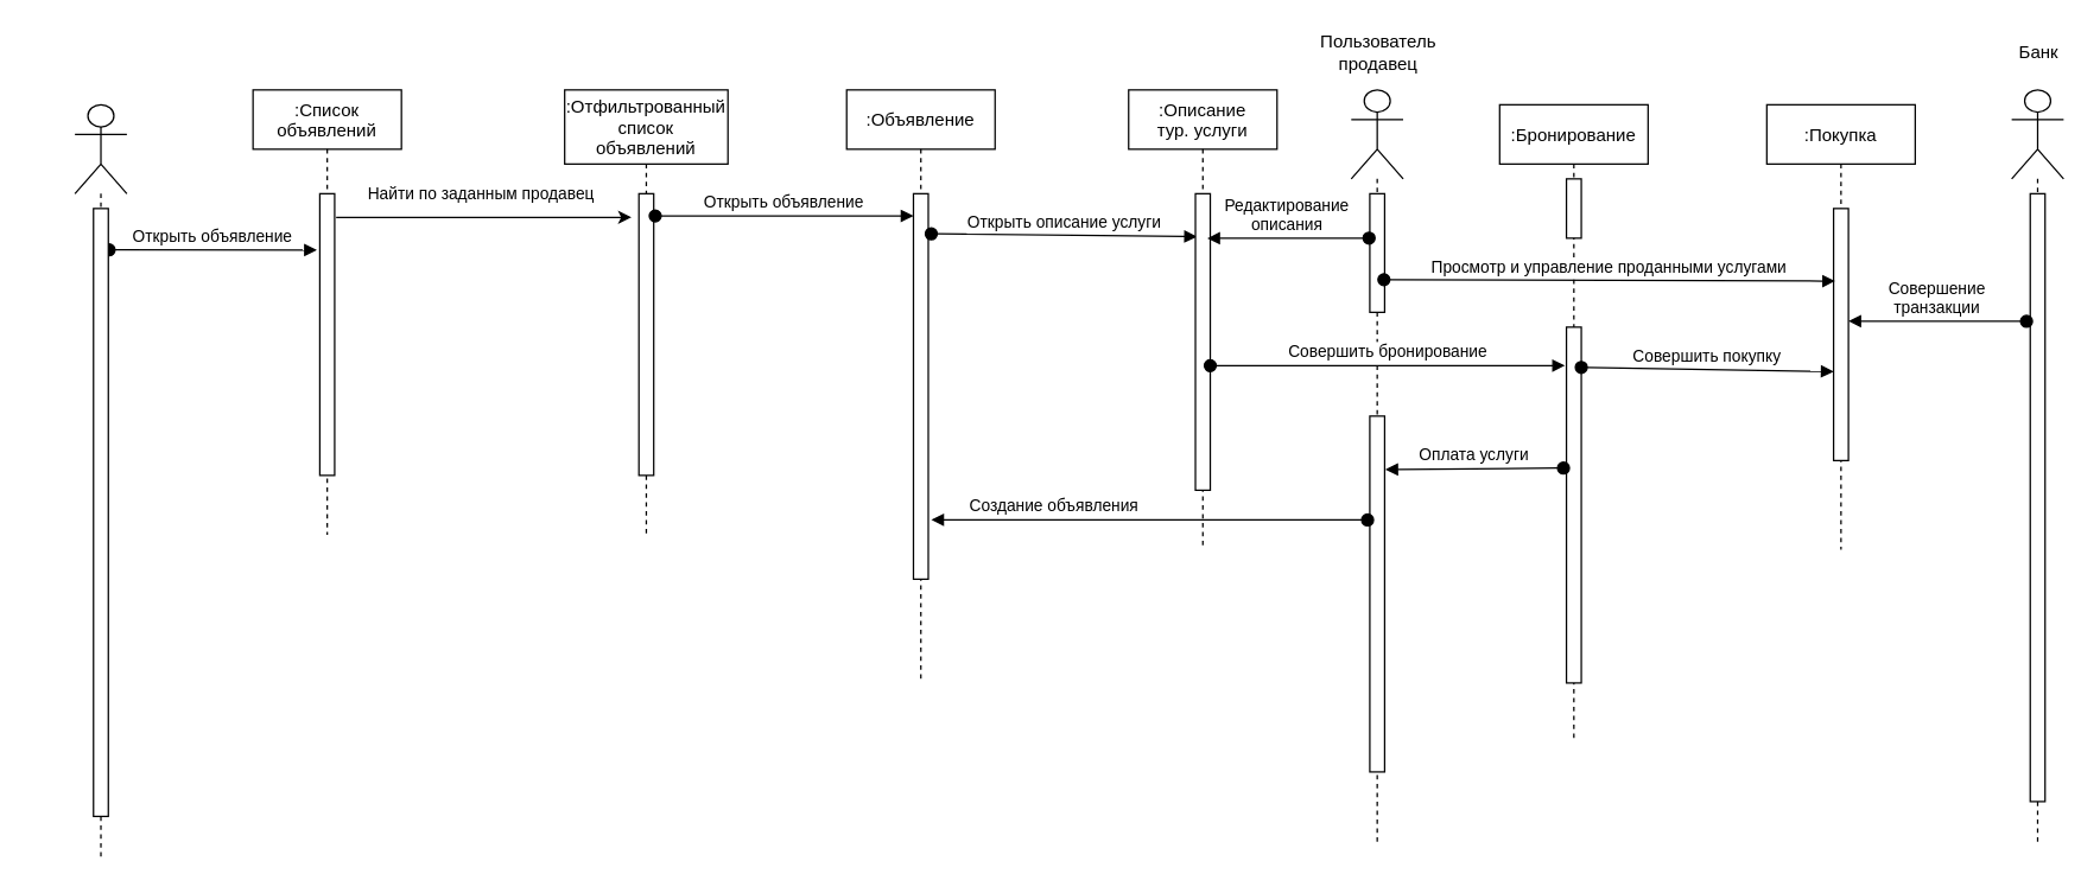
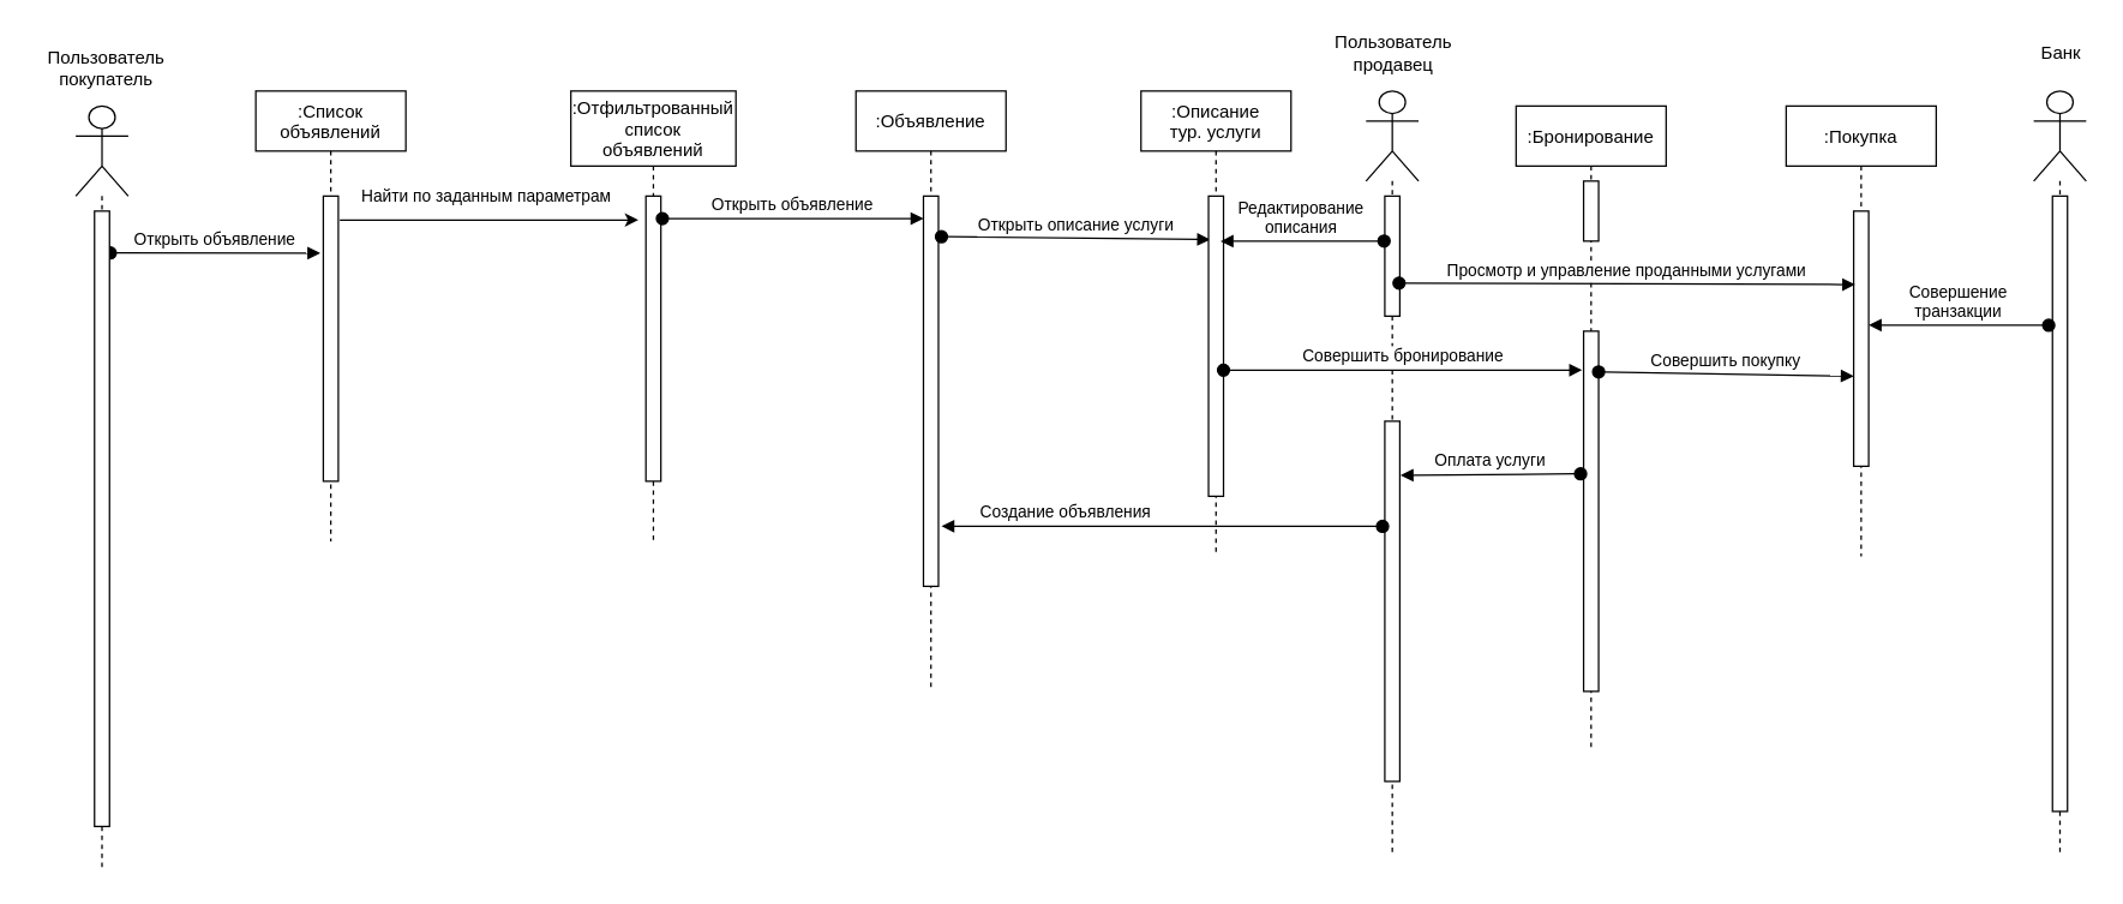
+ <mxCell id="22" value="Пользователь&lt;br&gt;покупатель" style="text;html=1;align=center;verticalAlign=middle;resizable=0;points=[];autosize=1;" vertex="1" parent="1"><mxGeometry x="20" y="30" width="100" height="30" as="geometry" /></mxCell>
- <mxCell id="10" value="&lt;span style=&quot;font-size: 11px ; background-color: rgb(255 , 255 , 255)&quot;&gt;Найти по заданным&amp;nbsp;&lt;/span&gt;&lt;span style=&quot;font-size: 11px&quot;&gt;продавец&amp;nbsp;&lt;/span&gt;" style="text;html=1;align=center;verticalAlign=middle;resizable=0;points=[];autosize=1;" vertex="1" parent="1"><mxGeometry x="230" y="120" width="190" height="20" as="geometry" /></mxCell>
+ <mxCell id="10" value="&lt;span style=&quot;font-size: 11px ; background-color: rgb(255 , 255 , 255)&quot;&gt;Найти по заданным&amp;nbsp;&lt;/span&gt;&lt;span style=&quot;font-size: 11px&quot;&gt;параметрам&amp;nbsp;&lt;/span&gt;" style="text;html=1;align=center;verticalAlign=middle;resizable=0;points=[];autosize=1;" vertex="1" parent="1"><mxGeometry x="230" y="120" width="190" height="20" as="geometry" /></mxCell>
